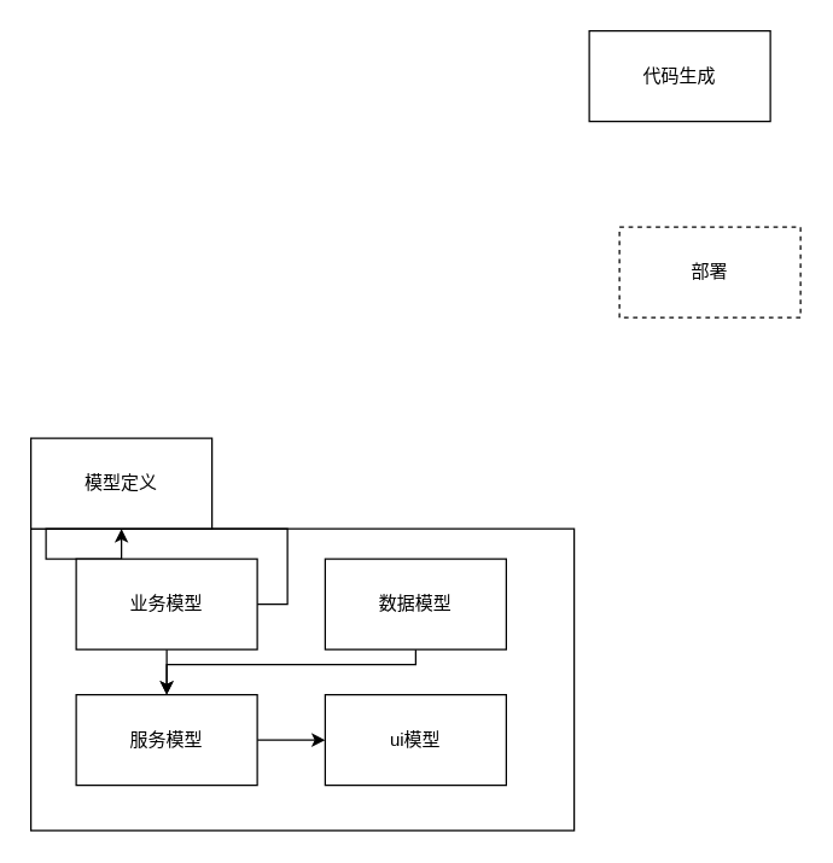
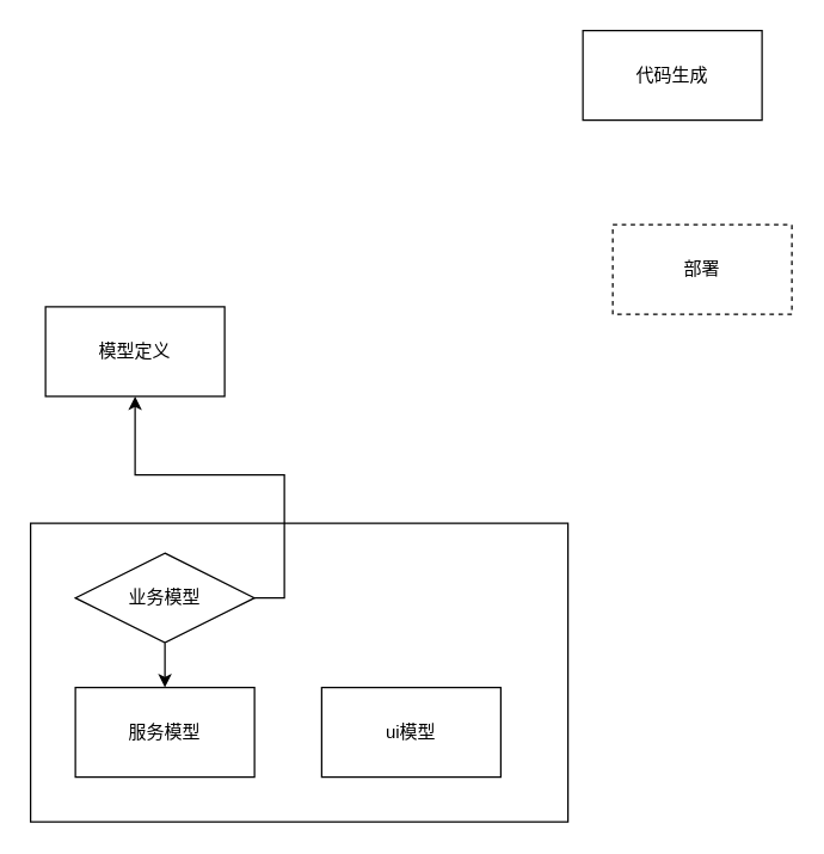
- <mxCell id="3" value="模型定义" style="rounded=0;whiteSpace=wrap;html=1;" vertex="1" parent="1"><mxGeometry x="20" y="290" width="120" height="60" as="geometry" /></mxCell>
+ <mxCell id="3" value="模型定义" style="rounded=0;whiteSpace=wrap;html=1;" vertex="1" parent="1"><mxGeometry x="30" y="205" width="120" height="60" as="geometry" /></mxCell>
- <mxCell id="8" value="业务模型" style="rounded=0;whiteSpace=wrap;html=1;" vertex="1" parent="1"><mxGeometry x="50" y="370" width="120" height="60" as="geometry" /></mxCell>
+ <mxCell id="8" value="业务模型" style="rhombus;whiteSpace=wrap;html=1;" vertex="1" parent="1"><mxGeometry x="50" y="370" width="120" height="60" as="geometry" /></mxCell>
- <mxCell id="12" value="数据模型" style="rounded=0;whiteSpace=wrap;html=1;" vertex="1" parent="1"><mxGeometry x="215" y="370" width="120" height="60" as="geometry" /></mxCell>
- <mxCell id="11" style="edgeStyle=orthogonalEdgeStyle;rounded=0;orthogonalLoop=1;jettySize=auto;html=1;exitX=0.5;exitY=1;exitDx=0;exitDy=0;entryX=0.5;entryY=0;entryDx=0;entryDy=0;" edge="1" parent="1" source="12" target="10"><mxGeometry relative="1" as="geometry"><Array as="points"><mxPoint x="275" y="440" /><mxPoint x="110" y="440" /></Array></mxGeometry></mxCell>
- <mxCell id="9" style="edgeStyle=orthogonalEdgeStyle;rounded=0;orthogonalLoop=1;jettySize=auto;html=1;exitX=1;exitY=0.5;exitDx=0;exitDy=0;entryX=0;entryY=0.5;entryDx=0;entryDy=0;" edge="1" parent="1" source="10" target="13"><mxGeometry relative="1" as="geometry" /></mxCell>
